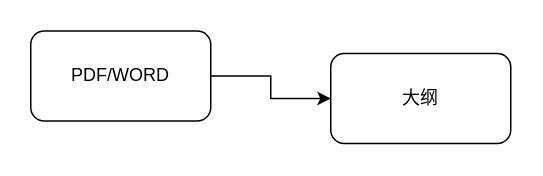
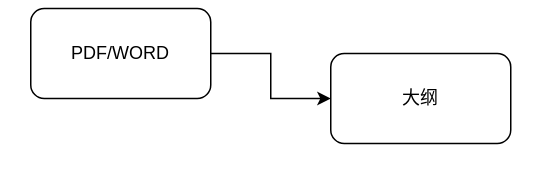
- <mxCell id="3" value="PDF/WORD" style="rounded=1;whiteSpace=wrap;html=1;" vertex="1" parent="1"><mxGeometry x="20" y="20" width="120" height="60" as="geometry" /></mxCell>
+ <mxCell id="3" value="PDF/WORD" style="rounded=1;whiteSpace=wrap;html=1;" vertex="1" parent="1"><mxGeometry x="20" y="5" width="120" height="60" as="geometry" /></mxCell>
